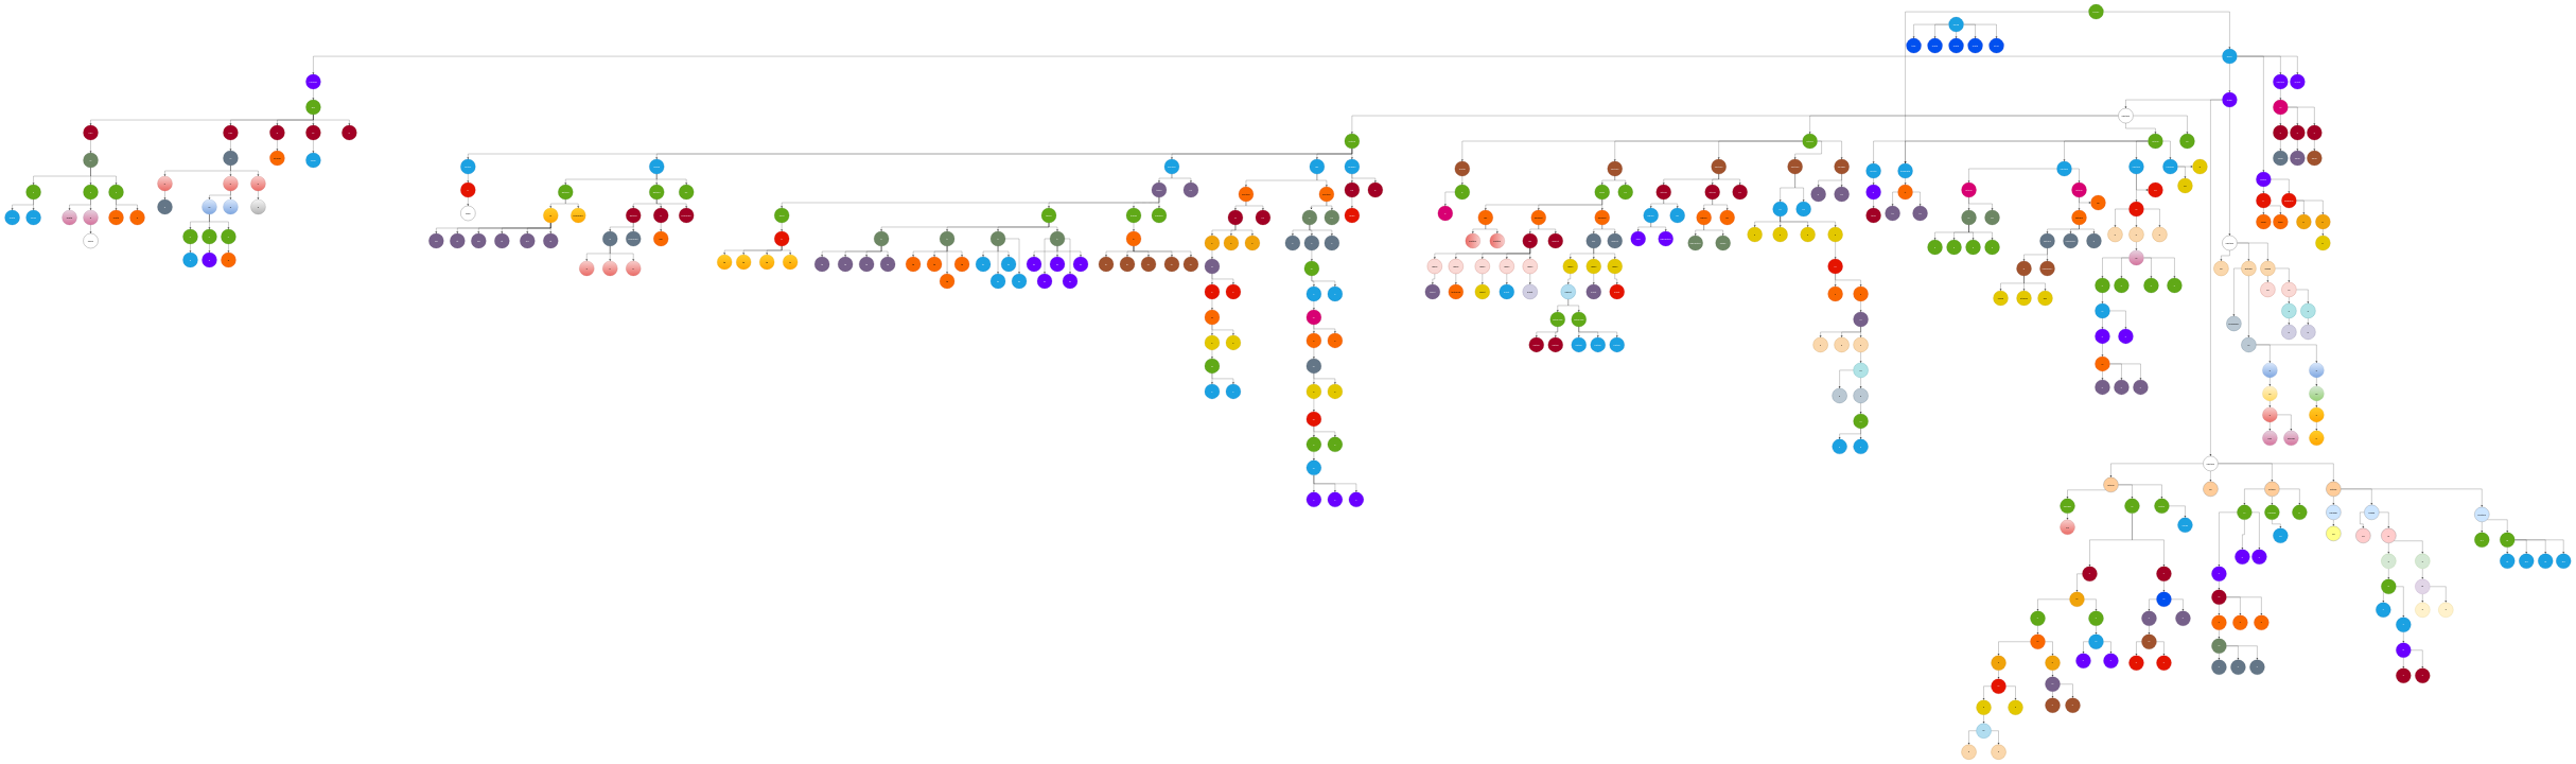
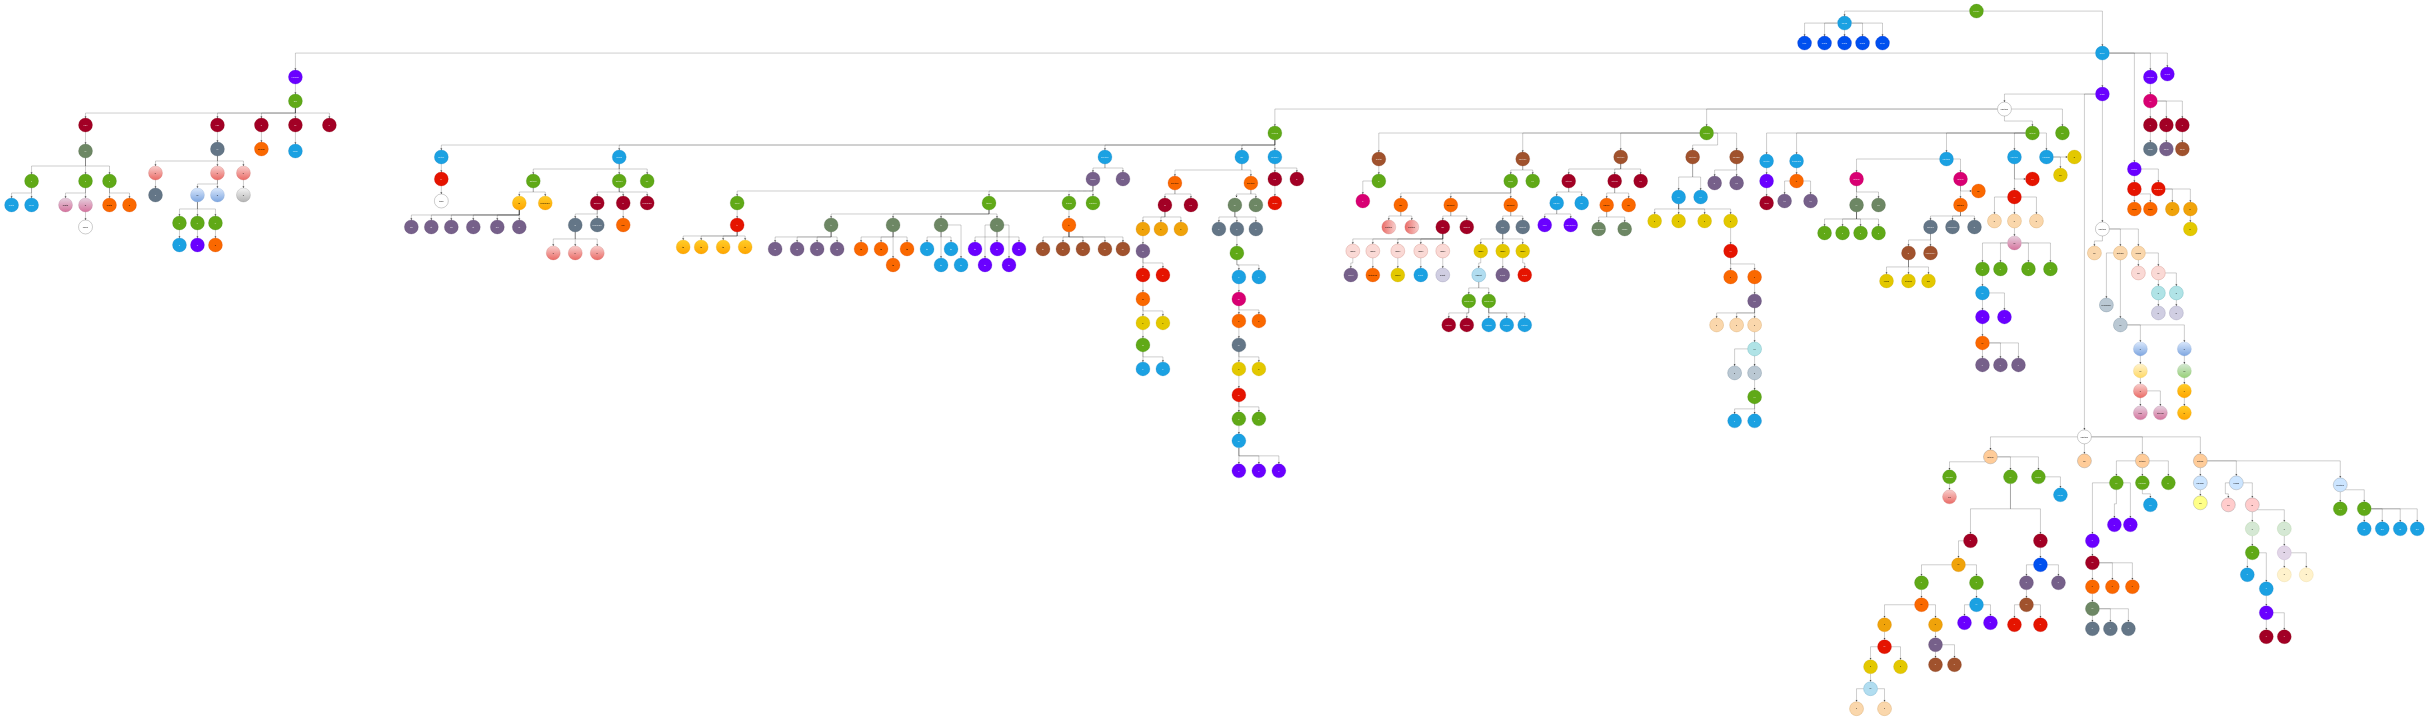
- <mxCell id="2" style="edgeStyle=orthogonalEdgeStyle;rounded=0;orthogonalLoop=1;jettySize=auto;html=1;exitX=0;exitY=0.5;exitDx=0;exitDy=0;" parent="1" source="4" target="279" edge="1"><mxGeometry relative="1" as="geometry" /></mxCell>
+ <mxCell id="2" style="edgeStyle=orthogonalEdgeStyle;rounded=0;orthogonalLoop=1;jettySize=auto;html=1;exitX=0;exitY=0.5;exitDx=0;exitDy=0;entryX=0.5;entryY=0;entryDx=0;entryDy=0;" parent="1" source="4" target="10" edge="1"><mxGeometry relative="1" as="geometry" /></mxCell>
- <mxCell id="32" value="script" style="ellipse;whiteSpace=wrap;html=1;aspect=fixed;fillColor=#6a00ff;fontColor=#ffffff;strokeColor=#3700CC;" parent="1" vertex="1"><mxGeometry x="10800" y="350" width="70" height="70" as="geometry" /></mxCell>
+ <mxCell id="32" value="script" style="ellipse;whiteSpace=wrap;html=1;aspect=fixed;fillColor=#6a00ff;fontColor=#ffffff;strokeColor=#3700CC;" parent="1" vertex="1"><mxGeometry x="10805" y="335" width="70" height="70" as="geometry" /></mxCell>
